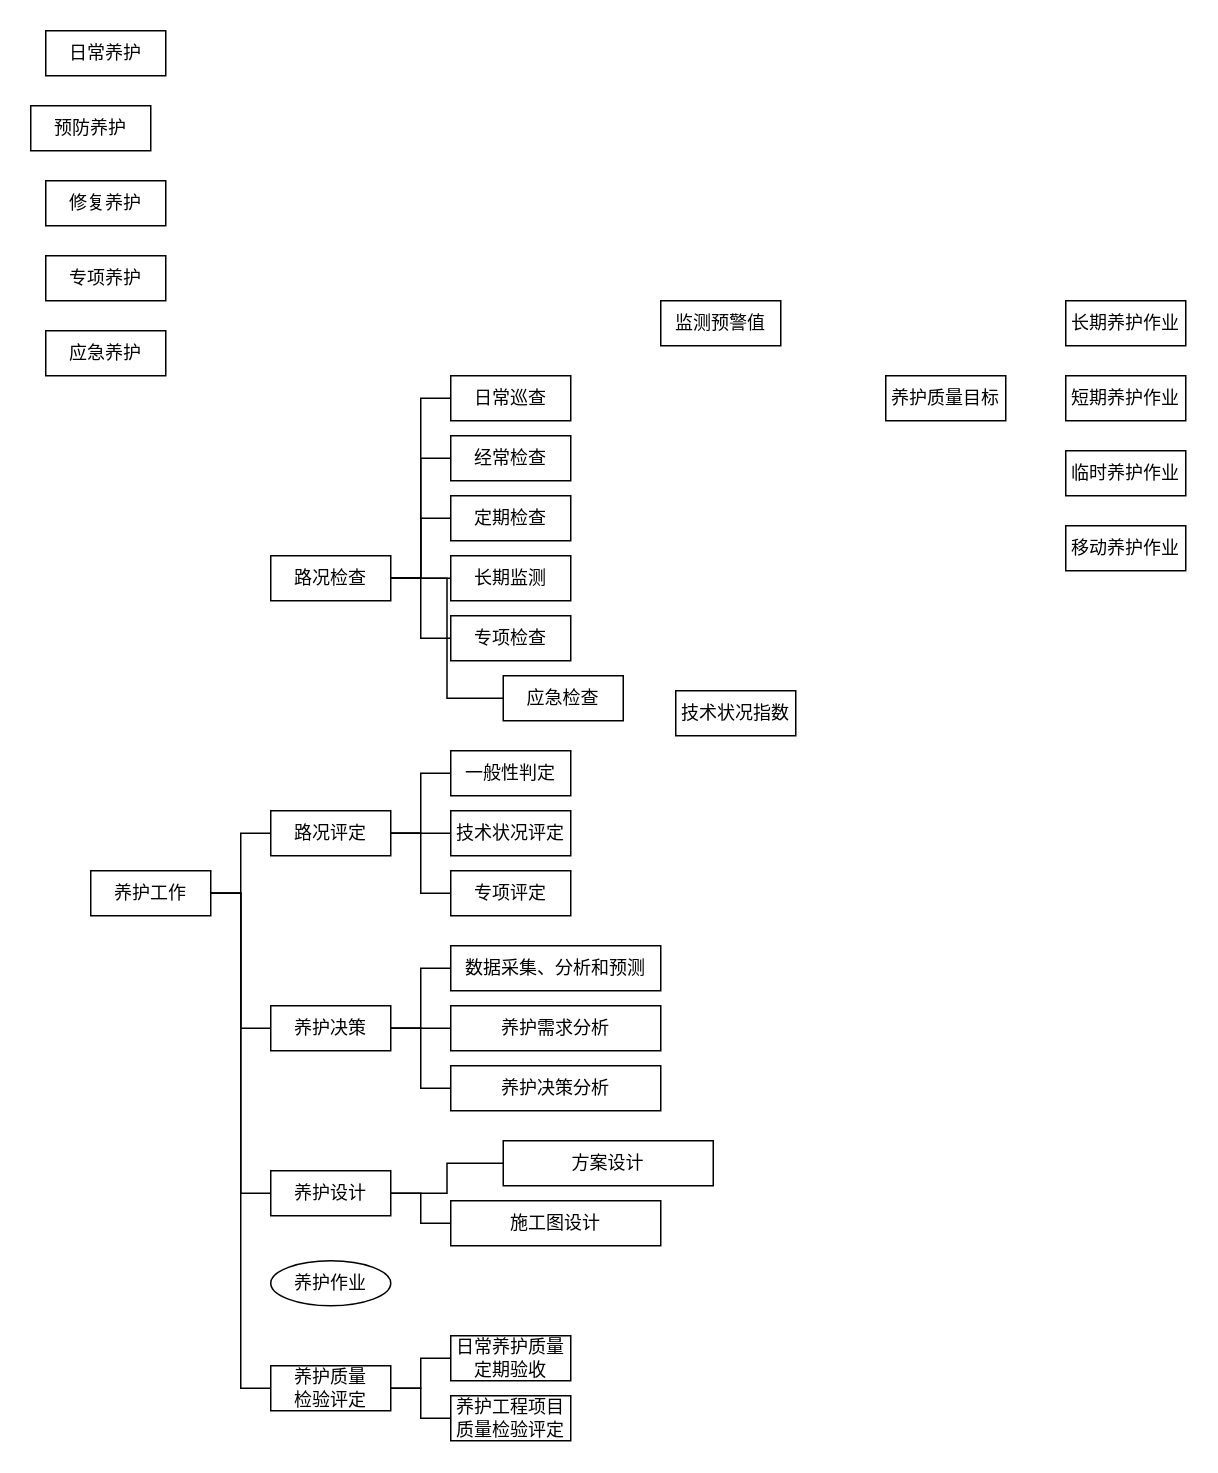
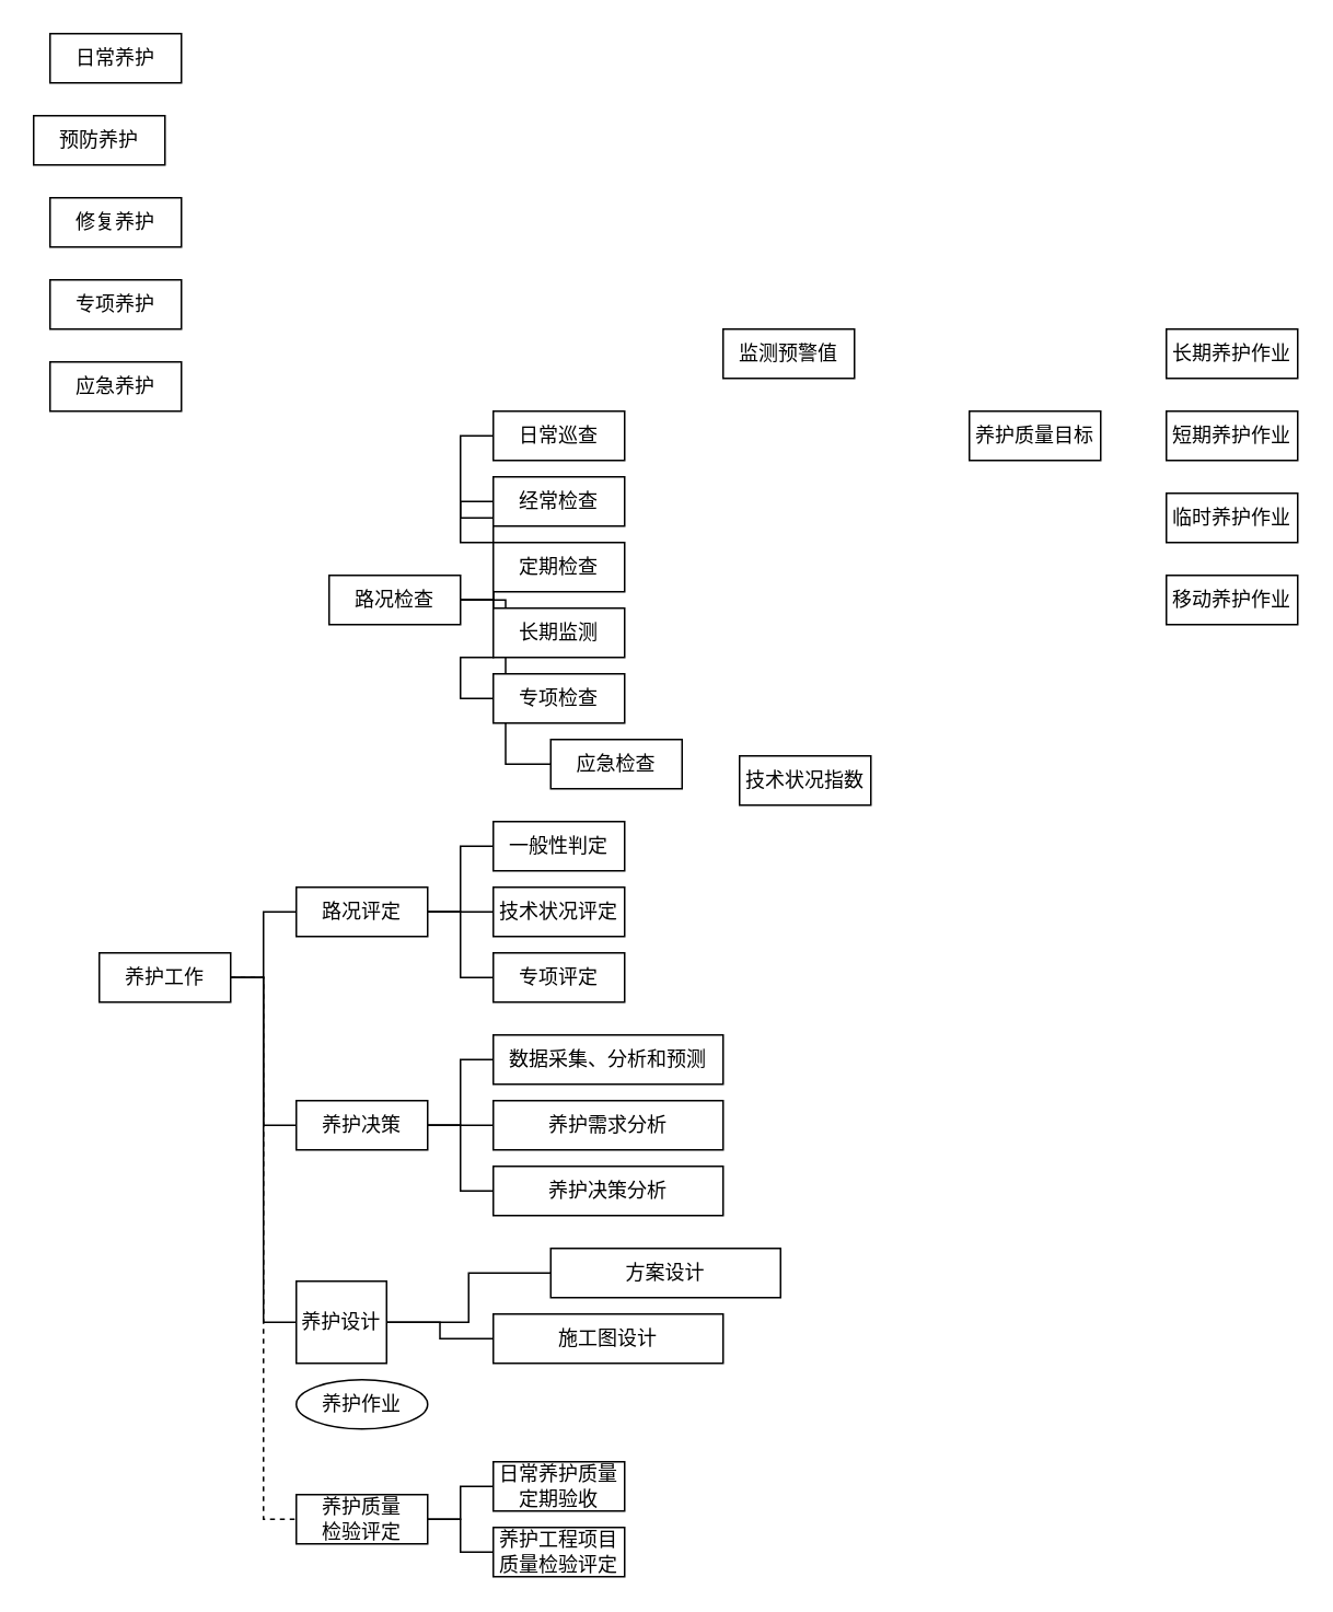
- <mxCell id="13" value="路况检查" style="rounded=0;whiteSpace=wrap;html=1;" vertex="1" parent="1"><mxGeometry x="180" y="370" width="80" height="30" as="geometry" /></mxCell>
+ <mxCell id="13" value="路况检查" style="rounded=0;whiteSpace=wrap;html=1;" vertex="1" parent="1"><mxGeometry x="200" y="350" width="80" height="30" as="geometry" /></mxCell>
- <mxCell id="48" value="养护设计" style="rounded=0;whiteSpace=wrap;html=1;" vertex="1" parent="1"><mxGeometry x="180" y="780" width="80" height="30" as="geometry" /></mxCell>
+ <mxCell id="48" value="养护设计" style="rounded=0;whiteSpace=wrap;html=1;" vertex="1" parent="1"><mxGeometry x="180" y="780" width="55" height="50" as="geometry" /></mxCell>
- <mxCell id="44" style="edgeStyle=orthogonalEdgeStyle;rounded=0;orthogonalLoop=1;jettySize=auto;html=1;exitX=1;exitY=0.5;exitDx=0;exitDy=0;entryX=0;entryY=0.5;entryDx=0;entryDy=0;endArrow=none;endFill=0;" edge="1" parent="1" source="45" target="54"><mxGeometry relative="1" as="geometry" /></mxCell>
+ <mxCell id="44" style="edgeStyle=orthogonalEdgeStyle;rounded=0;orthogonalLoop=1;jettySize=auto;html=1;exitX=1;exitY=0.5;exitDx=0;exitDy=0;entryX=0;entryY=0.5;entryDx=0;entryDy=0;endArrow=none;endFill=0;dashed=1;" edge="1" parent="1" source="45" target="54"><mxGeometry relative="1" as="geometry" /></mxCell>
